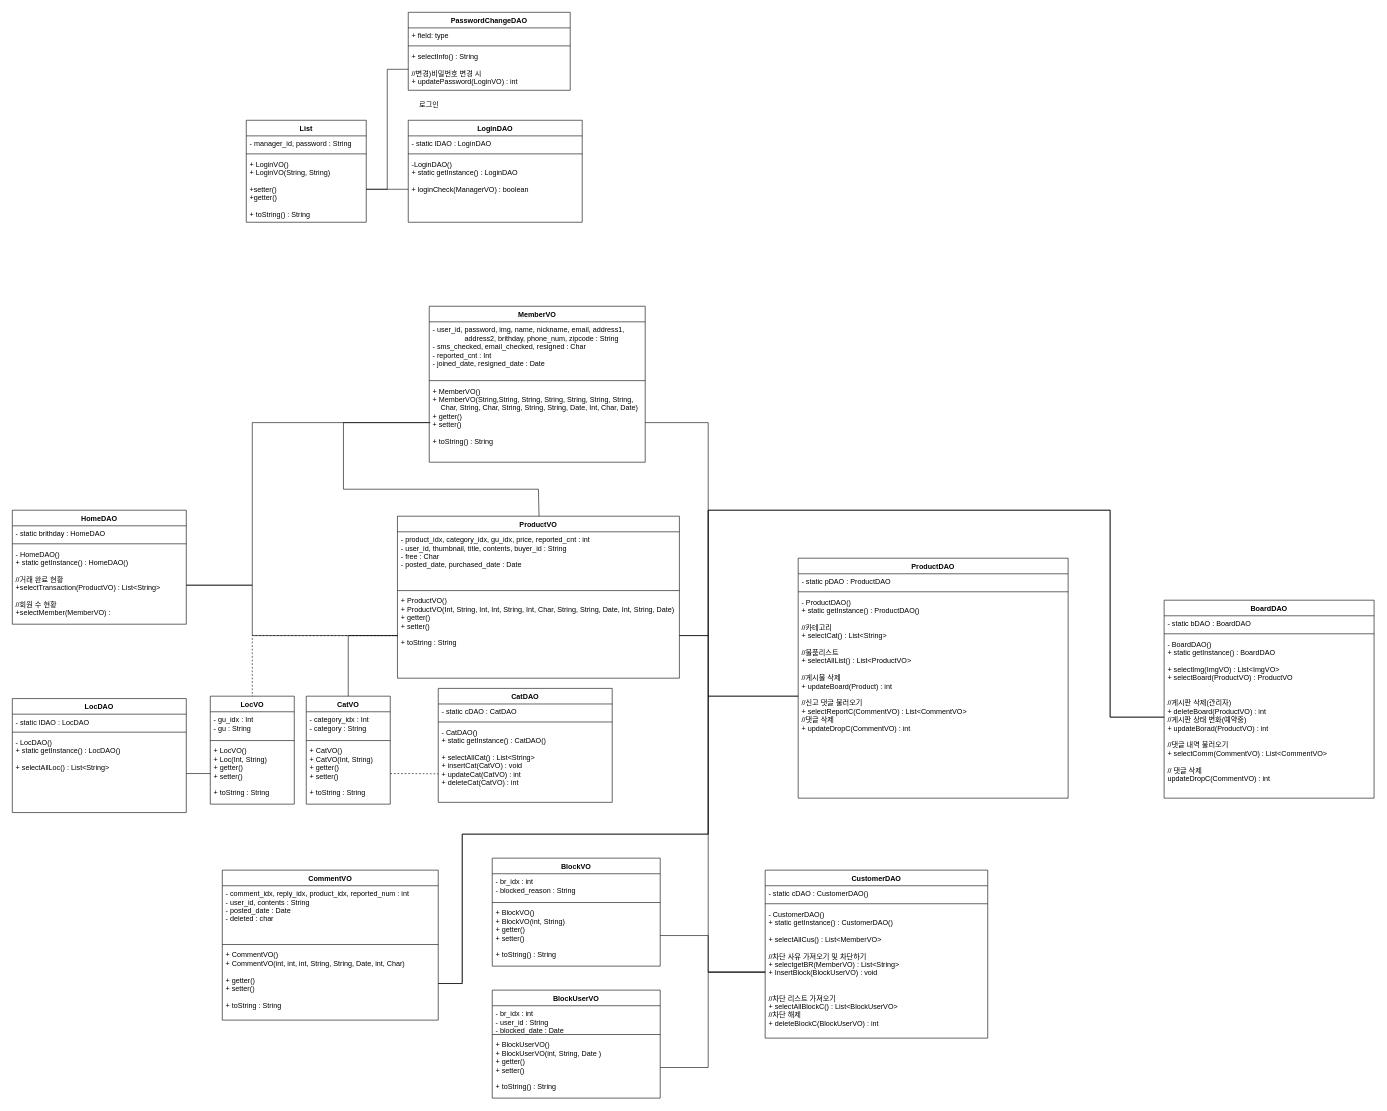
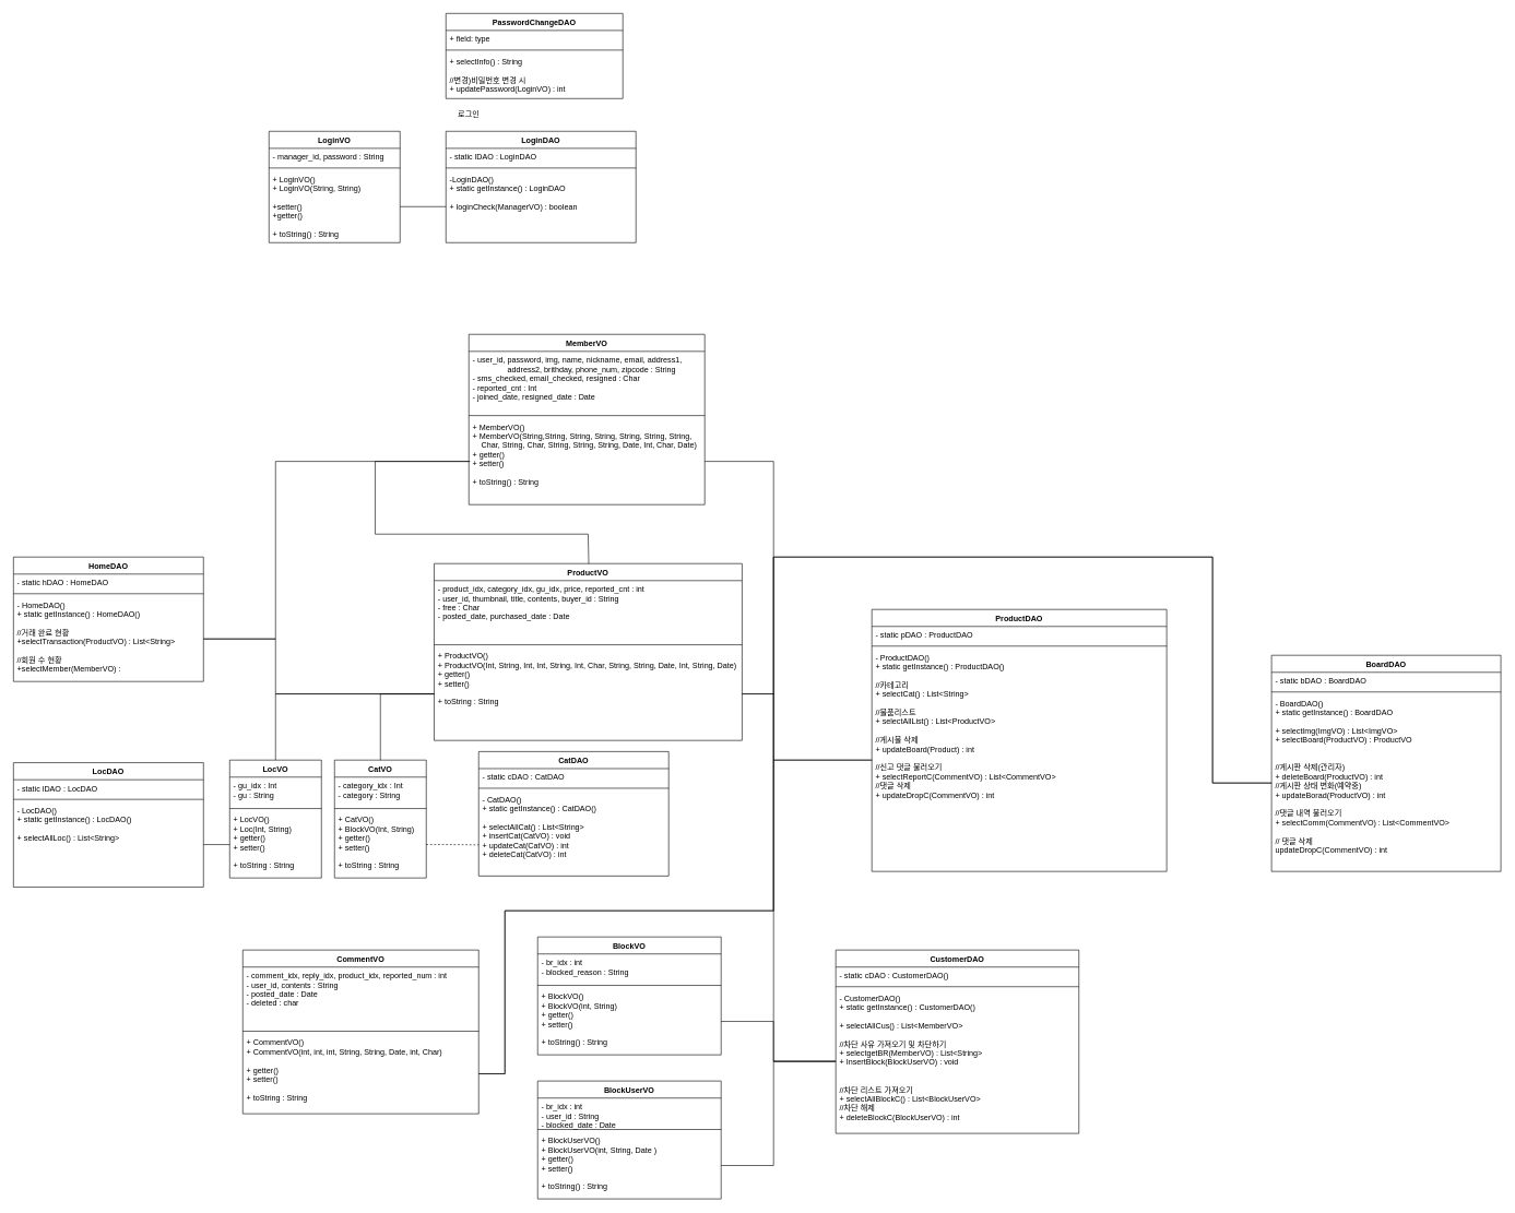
- <mxCell id="25" style="edgeStyle=orthogonalEdgeStyle;rounded=0;orthogonalLoop=1;jettySize=auto;html=1;exitX=1;exitY=0.5;exitDx=0;exitDy=0;entryX=0;entryY=0.5;entryDx=0;entryDy=0;endArrow=none;endFill=0;" parent="1" source="17" target="13" edge="1"><mxGeometry relative="1" as="geometry" /></mxCell>
- <mxCell id="14" value="List" style="swimlane;fontStyle=1;align=center;verticalAlign=top;childLayout=stackLayout;horizontal=1;startSize=26;horizontalStack=0;resizeParent=1;resizeParentMax=0;resizeLast=0;collapsible=1;marginBottom=0;" parent="1" vertex="1"><mxGeometry x="410" y="200" width="200" height="170" as="geometry" /></mxCell>
+ <mxCell id="14" value="LoginVO" style="swimlane;fontStyle=1;align=center;verticalAlign=top;childLayout=stackLayout;horizontal=1;startSize=26;horizontalStack=0;resizeParent=1;resizeParentMax=0;resizeLast=0;collapsible=1;marginBottom=0;" parent="1" vertex="1"><mxGeometry x="410" y="200" width="200" height="170" as="geometry" /></mxCell>
- <mxCell id="7" value="- static brithday : HomeDAO" style="text;strokeColor=none;fillColor=none;align=left;verticalAlign=top;spacingLeft=4;spacingRight=4;overflow=hidden;rotatable=0;points=[[0,0.5],[1,0.5]];portConstraint=eastwest;" parent="6" vertex="1"><mxGeometry y="26" width="290" height="26" as="geometry" /></mxCell>
+ <mxCell id="7" value="- static hDAO : HomeDAO" style="text;strokeColor=none;fillColor=none;align=left;verticalAlign=top;spacingLeft=4;spacingRight=4;overflow=hidden;rotatable=0;points=[[0,0.5],[1,0.5]];portConstraint=eastwest;" parent="6" vertex="1"><mxGeometry y="26" width="290" height="26" as="geometry" /></mxCell>
- <mxCell id="30" style="edgeStyle=orthogonalEdgeStyle;rounded=0;orthogonalLoop=1;jettySize=auto;html=1;exitX=0;exitY=0.5;exitDx=0;exitDy=0;entryX=0.5;entryY=0;entryDx=0;entryDy=0;endArrow=none;endFill=0;dashed=1;" parent="1" source="23" target="26" edge="1"><mxGeometry relative="1" as="geometry" /></mxCell>
+ <mxCell id="30" style="edgeStyle=orthogonalEdgeStyle;rounded=0;orthogonalLoop=1;jettySize=auto;html=1;exitX=0;exitY=0.5;exitDx=0;exitDy=0;entryX=0.5;entryY=0;entryDx=0;entryDy=0;endArrow=none;endFill=0;" parent="1" source="23" target="26" edge="1"><mxGeometry relative="1" as="geometry" /></mxCell>
- <mxCell id="44" value="+ CatVO()&#10;+ CatVO(Int, String)&#10;+ getter()&#10;+ setter()&#10;&#10;+ toString : String" style="text;strokeColor=none;fillColor=none;align=left;verticalAlign=top;spacingLeft=4;spacingRight=4;overflow=hidden;rotatable=0;points=[[0,0.5],[1,0.5]];portConstraint=eastwest;" parent="41" vertex="1"><mxGeometry y="78" width="140" height="102" as="geometry" /></mxCell>
+ <mxCell id="44" value="+ CatVO()&#10;+ BlockVO(Int, String)&#10;+ getter()&#10;+ setter()&#10;&#10;+ toString : String" style="text;strokeColor=none;fillColor=none;align=left;verticalAlign=top;spacingLeft=4;spacingRight=4;overflow=hidden;rotatable=0;points=[[0,0.5],[1,0.5]];portConstraint=eastwest;" parent="41" vertex="1"><mxGeometry y="78" width="140" height="102" as="geometry" /></mxCell>
